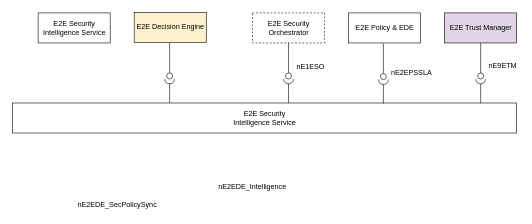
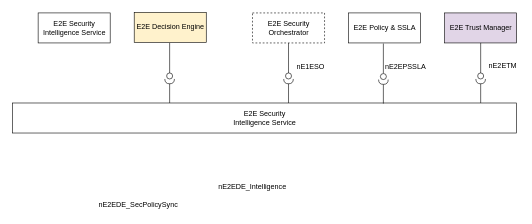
- <mxCell id="6" value="E2E Policy &amp;amp; EDE" style="html=1;" vertex="1" parent="1"><mxGeometry x="580" y="21" width="120" height="50" as="geometry" /></mxCell>
+ <mxCell id="6" value="E2E Policy &amp;amp; SSLA" style="html=1;" vertex="1" parent="1"><mxGeometry x="580" y="21" width="120" height="50" as="geometry" /></mxCell>
- <mxCell id="21" value="nE9ETM" style="text;html=1;strokeColor=none;fillColor=none;align=center;verticalAlign=middle;whiteSpace=wrap;rounded=0;" vertex="1" parent="1"><mxGeometry x="810" y="100" width="54" height="20" as="geometry" /></mxCell>
+ <mxCell id="21" value="nE2ETM" style="text;html=1;strokeColor=none;fillColor=none;align=center;verticalAlign=middle;whiteSpace=wrap;rounded=0;" vertex="1" parent="1"><mxGeometry x="810" y="100" width="54" height="20" as="geometry" /></mxCell>
- <mxCell id="17" value="nE2EPSSLA" style="text;html=1;strokeColor=none;fillColor=none;align=center;verticalAlign=middle;whiteSpace=wrap;rounded=0;" vertex="1" parent="1"><mxGeometry x="658" y="111" width="54" height="20" as="geometry" /></mxCell>
+ <mxCell id="17" value="nE2EPSSLA" style="text;html=1;strokeColor=none;fillColor=none;align=center;verticalAlign=middle;whiteSpace=wrap;rounded=0;" vertex="1" parent="1"><mxGeometry x="648" y="101" width="54" height="20" as="geometry" /></mxCell>
- <mxCell id="14" value="nE2EDE_SecPolicySync" style="text;html=1;strokeColor=none;fillColor=none;align=center;verticalAlign=middle;whiteSpace=wrap;rounded=0;" vertex="1" parent="1"><mxGeometry x="125" y="331" width="140" height="20" as="geometry" /></mxCell>
+ <mxCell id="14" value="nE2EDE_SecPolicySync" style="text;html=1;strokeColor=none;fillColor=none;align=center;verticalAlign=middle;whiteSpace=wrap;rounded=0;" vertex="1" parent="1"><mxGeometry x="160" y="331" width="140" height="20" as="geometry" /></mxCell>
